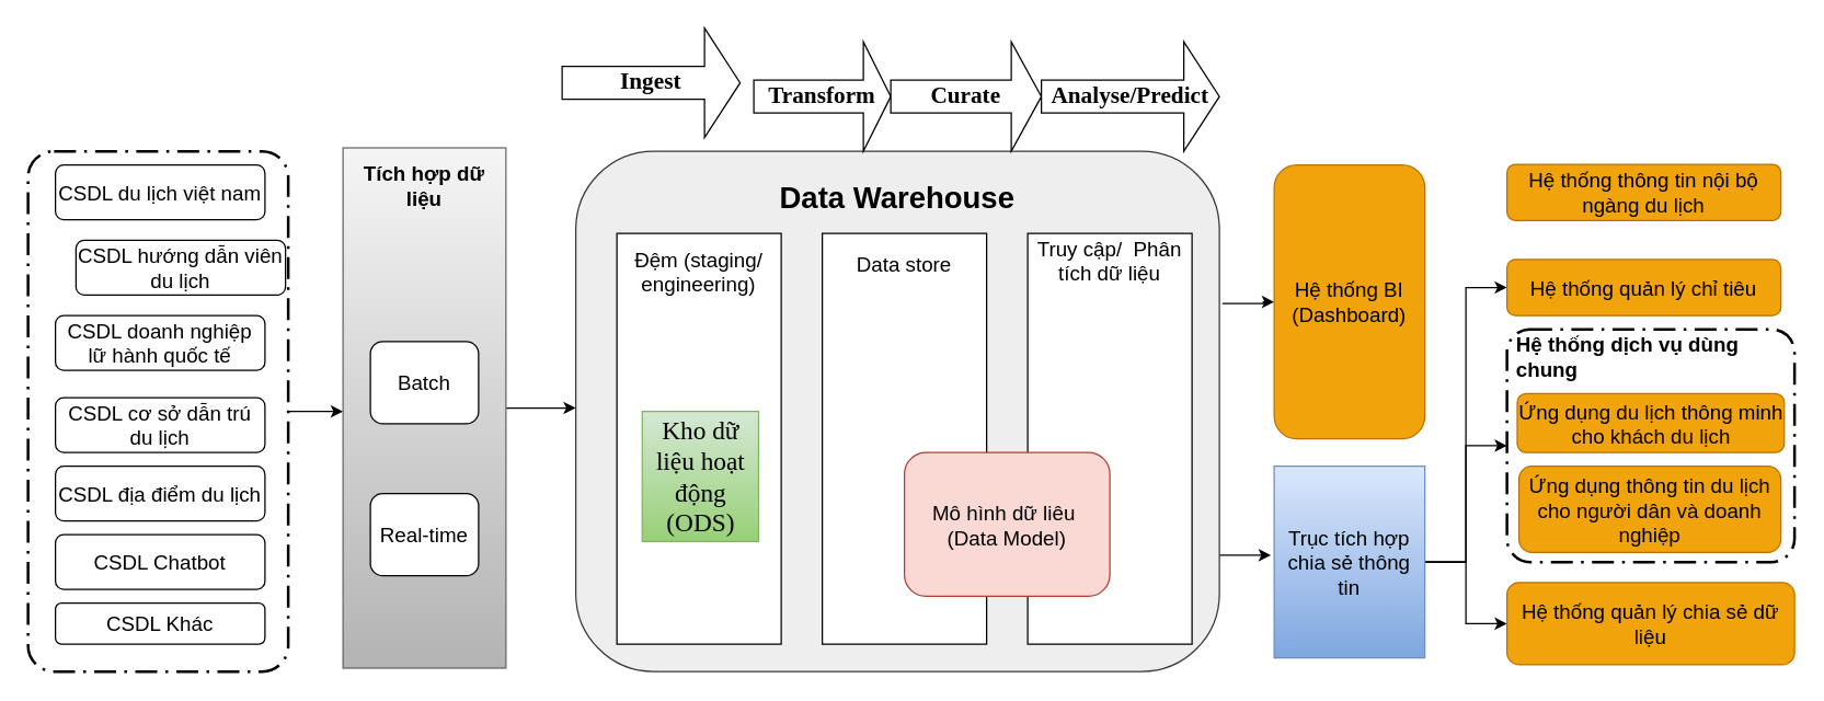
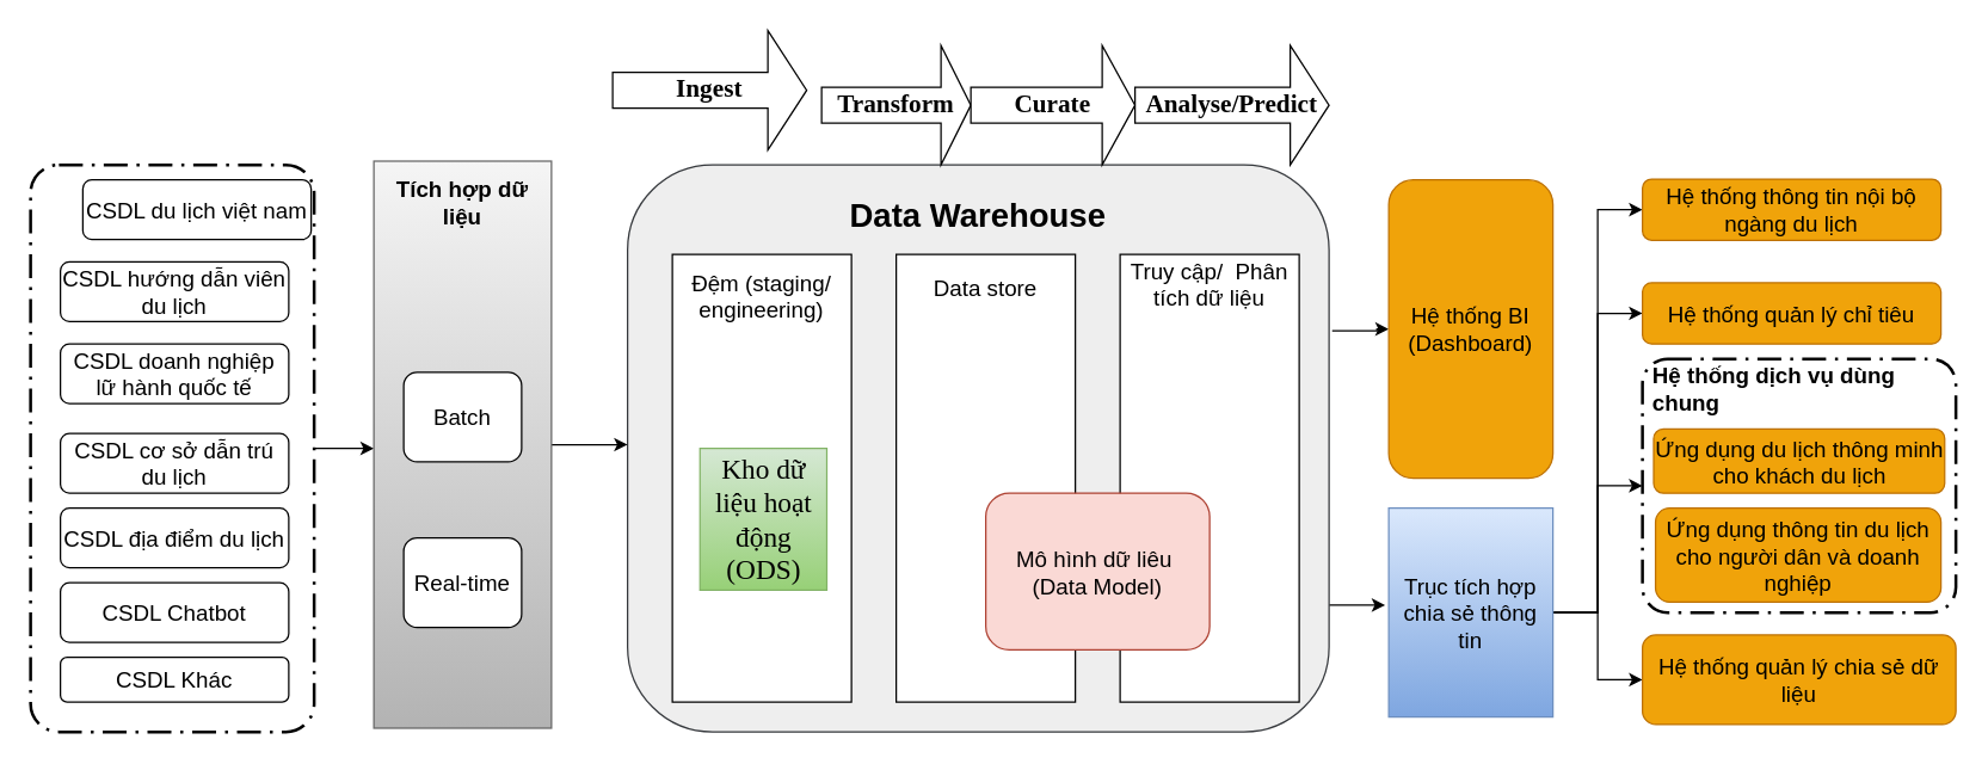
- <mxCell id="31" value="&lt;font style=&quot;font-size: 15px;&quot;&gt;CSDL du lịch việt nam&lt;/font&gt;" style="rounded=1;whiteSpace=wrap;html=1;" parent="1" vertex="1"><mxGeometry x="40" y="120" width="153" height="40" as="geometry" /></mxCell>
+ <mxCell id="31" value="&lt;font style=&quot;font-size: 15px;&quot;&gt;CSDL du lịch việt nam&lt;/font&gt;" style="rounded=1;whiteSpace=wrap;html=1;" parent="1" vertex="1"><mxGeometry x="55" y="120" width="153" height="40" as="geometry" /></mxCell>
+ <mxCell id="26" style="edgeStyle=orthogonalEdgeStyle;rounded=0;orthogonalLoop=1;jettySize=auto;html=1;entryX=0;entryY=0.5;entryDx=0;entryDy=0;" parent="1" source="30" target="38" edge="1"><mxGeometry relative="1" as="geometry"><mxPoint x="1080" y="130" as="targetPoint" /></mxGeometry></mxCell>
- <mxCell id="32" value="&lt;font style=&quot;font-size: 15px;&quot;&gt;CSDL hướng dẫn viên du lịch&lt;/font&gt;" style="rounded=1;whiteSpace=wrap;html=1;" parent="1" vertex="1"><mxGeometry x="55" y="175" width="153" height="40" as="geometry" /></mxCell>
+ <mxCell id="32" value="&lt;font style=&quot;font-size: 15px;&quot;&gt;CSDL hướng dẫn viên du lịch&lt;/font&gt;" style="rounded=1;whiteSpace=wrap;html=1;" parent="1" vertex="1"><mxGeometry x="40" y="175" width="153" height="40" as="geometry" /></mxCell>
